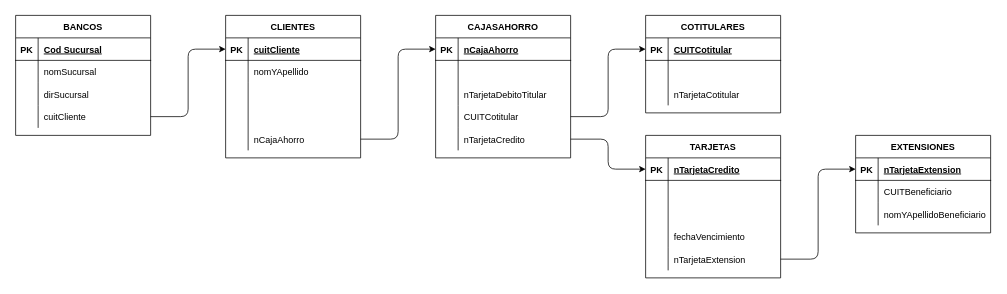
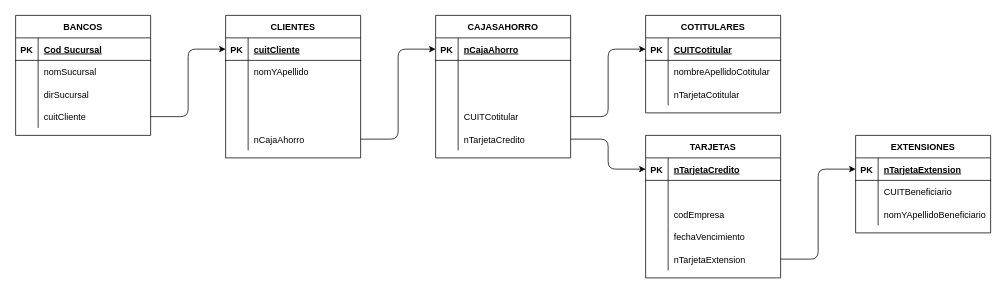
+ <mxCell id="50" value="nombreApellidoCotitular" style="shape=partialRectangle;connectable=0;fillColor=none;top=0;left=0;bottom=0;right=0;align=left;spacingLeft=6;overflow=hidden;" vertex="1" parent="48"><mxGeometry x="30" width="150" height="30" as="geometry" /></mxCell>
- <mxCell id="37" value="nTarjetaDebitoTitular" style="shape=partialRectangle;connectable=0;fillColor=none;top=0;left=0;bottom=0;right=0;align=left;spacingLeft=6;overflow=hidden;" vertex="1" parent="35"><mxGeometry x="30" width="150" height="30" as="geometry" /></mxCell>
+ <mxCell id="62" value="codEmpresa" style="shape=partialRectangle;connectable=0;fillColor=none;top=0;left=0;bottom=0;right=0;align=left;spacingLeft=6;overflow=hidden;" vertex="1" parent="60"><mxGeometry x="30" width="150" height="30" as="geometry" /></mxCell>
